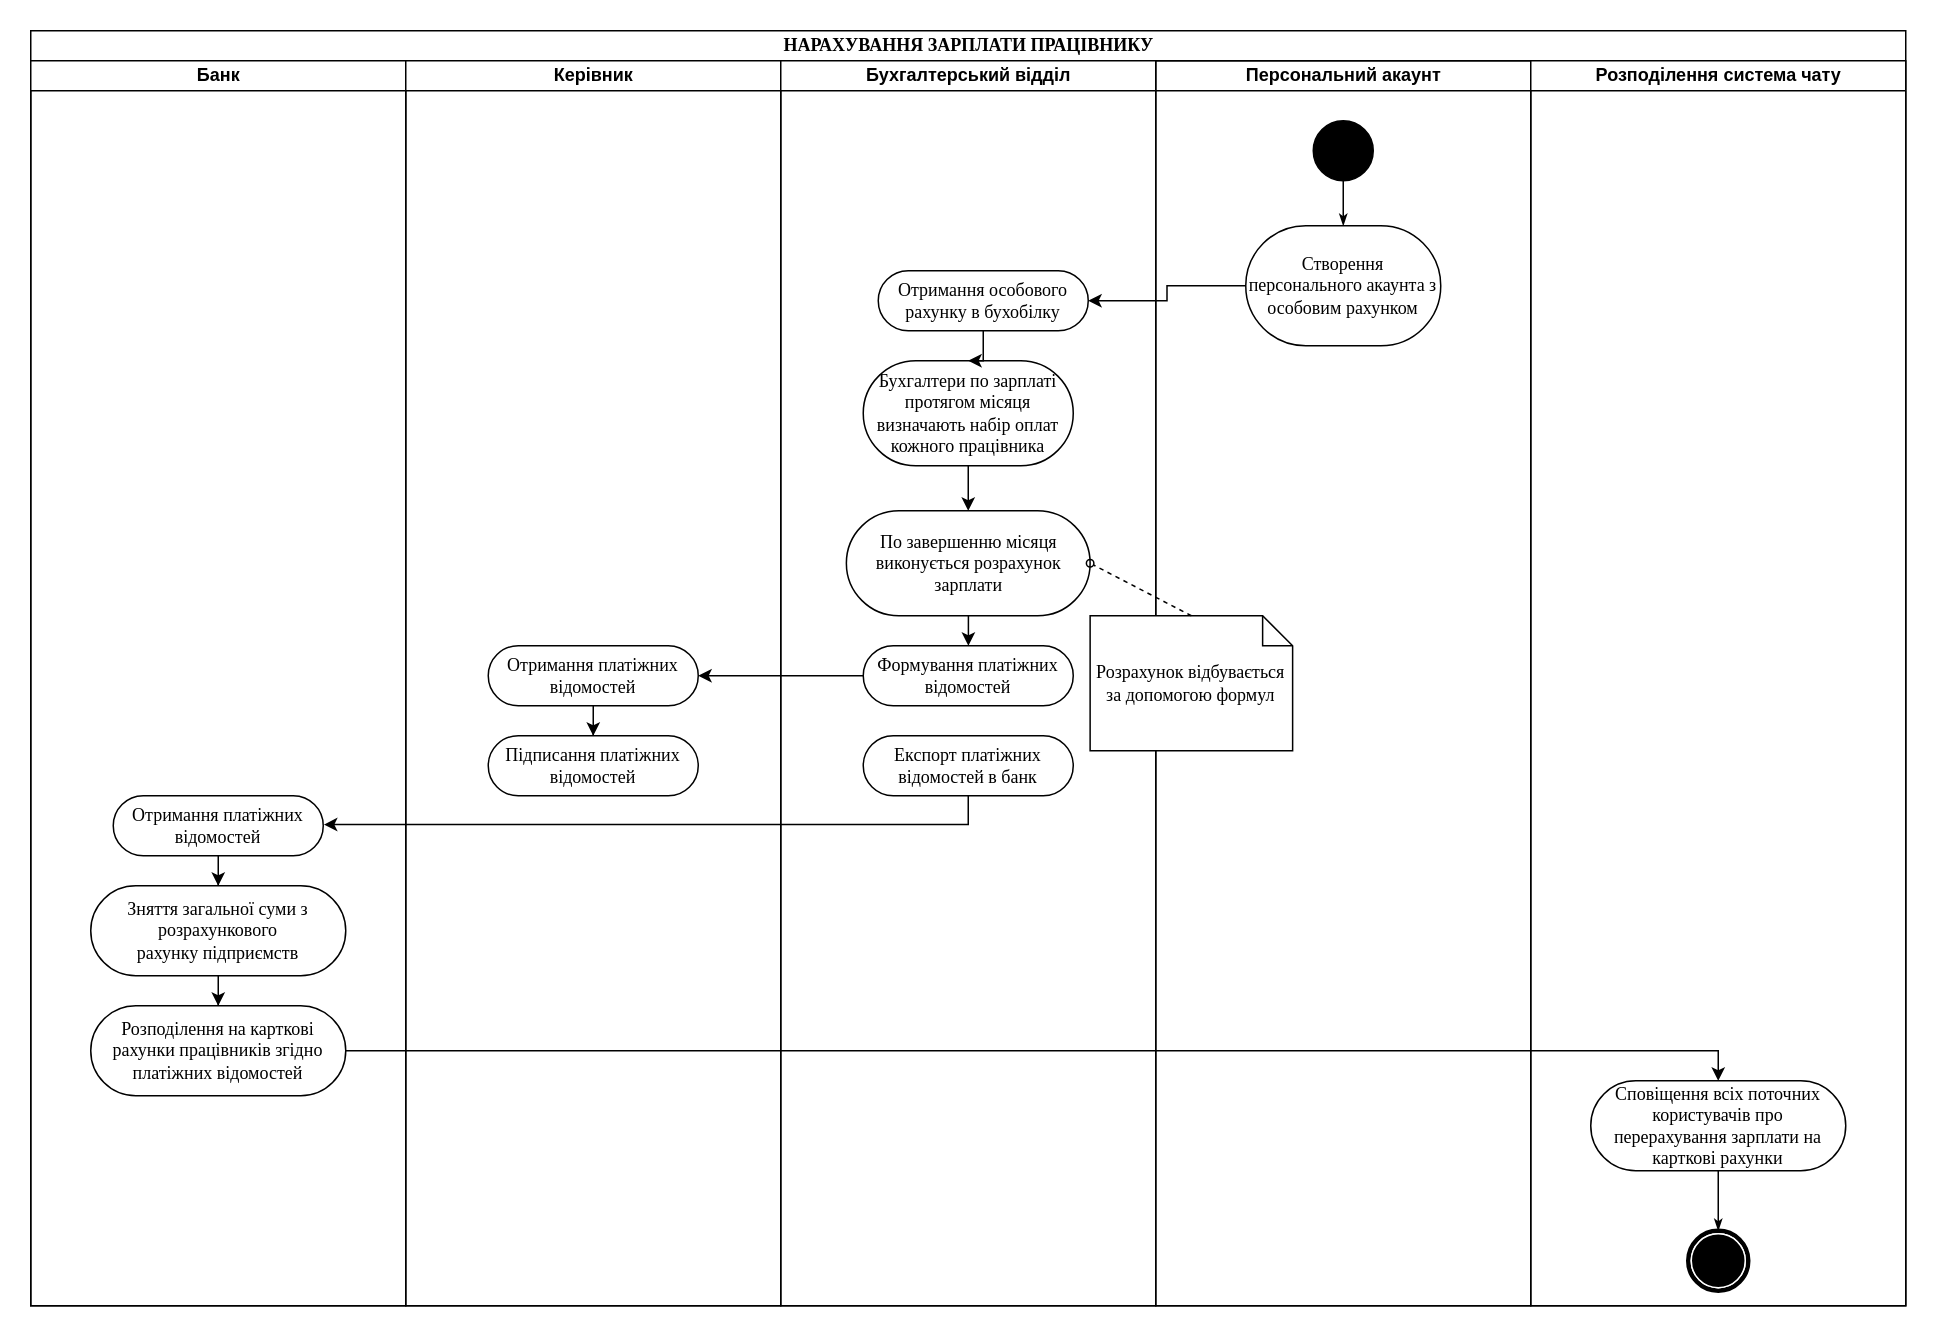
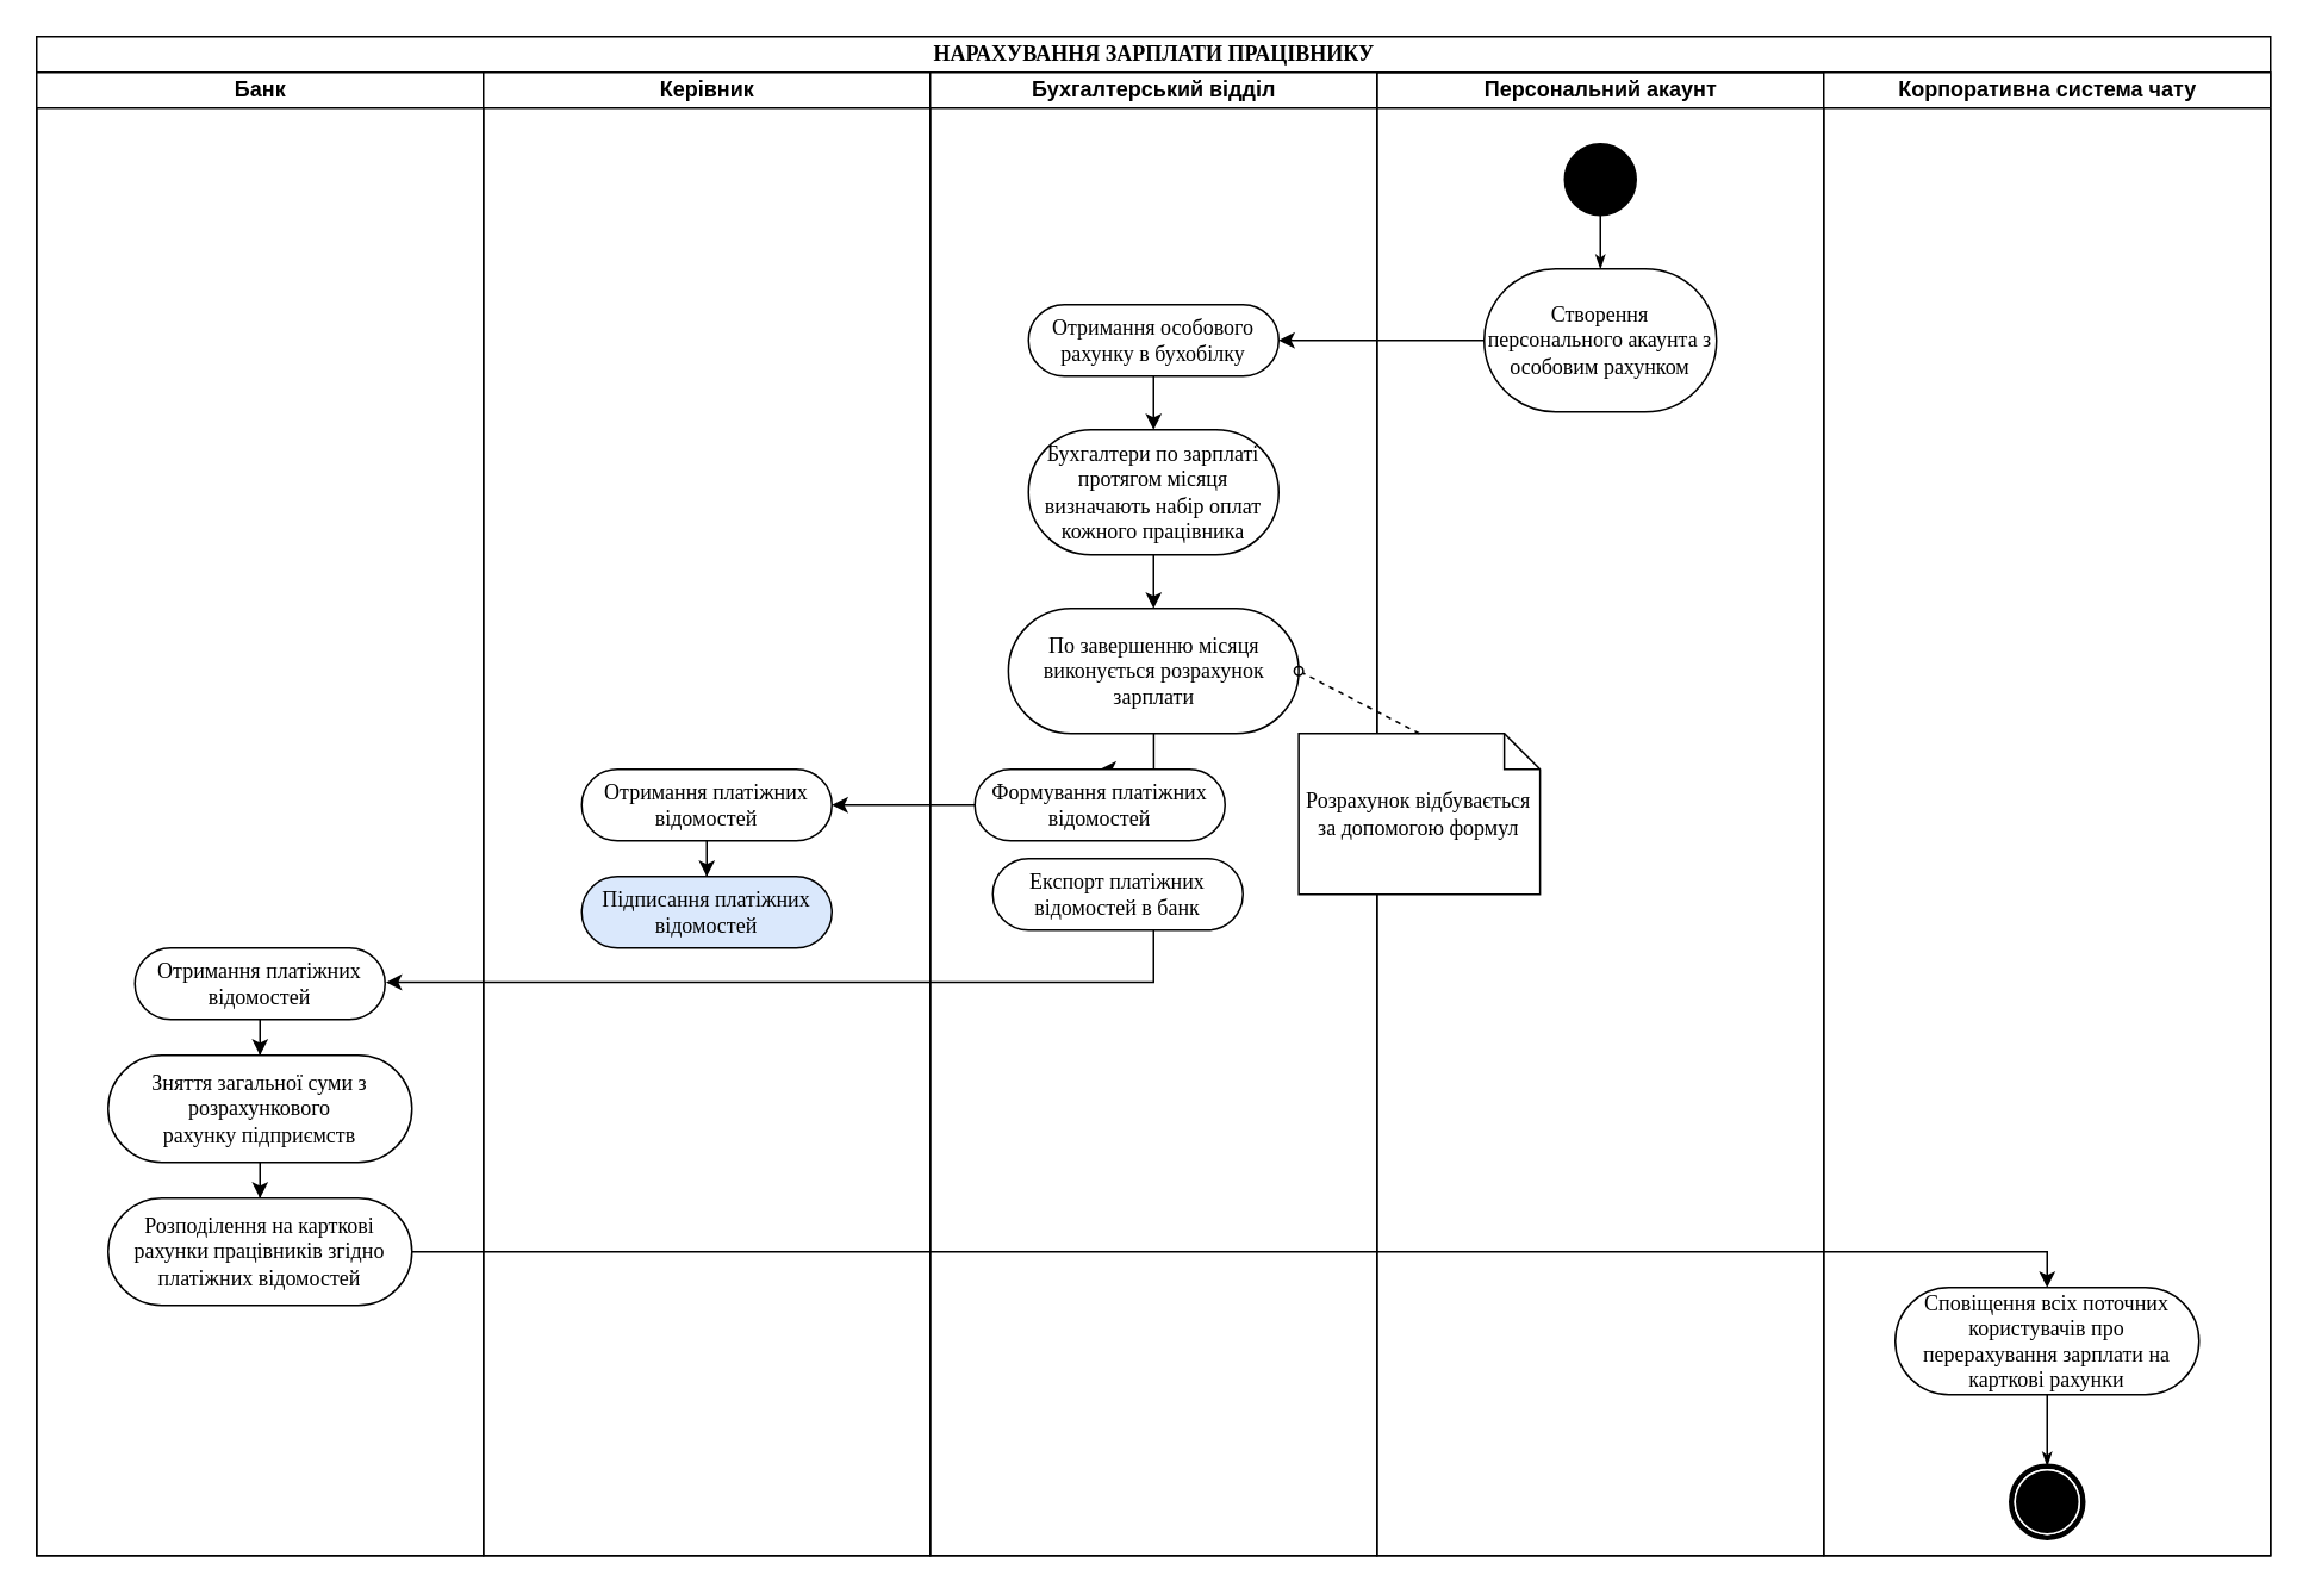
- <mxCell id="31" value="Розподілення система чату" style="swimlane;html=1;startSize=20;" vertex="1" parent="1"><mxGeometry x="1020" y="40" width="250" height="830" as="geometry" /></mxCell>
+ <mxCell id="31" value="Корпоративна система чату" style="swimlane;html=1;startSize=20;" vertex="1" parent="1"><mxGeometry x="1020" y="40" width="250" height="830" as="geometry" /></mxCell>
- <mxCell id="24" value="Отримання особового рахунку в бухобілку" style="rounded=1;whiteSpace=wrap;html=1;shadow=0;comic=0;labelBackgroundColor=none;strokeWidth=1;fontFamily=Verdana;fontSize=12;align=center;arcSize=50;" vertex="1" parent="17"><mxGeometry x="65" y="140" width="140" height="40" as="geometry" /></mxCell>
+ <mxCell id="24" value="Отримання особового рахунку в бухобілку" style="rounded=1;whiteSpace=wrap;html=1;shadow=0;comic=0;labelBackgroundColor=none;strokeWidth=1;fontFamily=Verdana;fontSize=12;align=center;arcSize=50;" vertex="1" parent="17"><mxGeometry x="55" y="130" width="140" height="40" as="geometry" /></mxCell>
- <mxCell id="25" value="Формування платіжних відомостей" style="rounded=1;whiteSpace=wrap;html=1;shadow=0;comic=0;labelBackgroundColor=none;strokeWidth=1;fontFamily=Verdana;fontSize=12;align=center;arcSize=50;" vertex="1" parent="17"><mxGeometry x="55" y="390" width="140" height="40" as="geometry" /></mxCell>
+ <mxCell id="25" value="Формування платіжних відомостей" style="rounded=1;whiteSpace=wrap;html=1;shadow=0;comic=0;labelBackgroundColor=none;strokeWidth=1;fontFamily=Verdana;fontSize=12;align=center;arcSize=50;" vertex="1" parent="17"><mxGeometry x="25" y="390" width="140" height="40" as="geometry" /></mxCell>
- <mxCell id="16" value="Підписання платіжних відомостей" style="rounded=1;whiteSpace=wrap;html=1;shadow=0;comic=0;labelBackgroundColor=none;strokeWidth=1;fontFamily=Verdana;fontSize=12;align=center;arcSize=50;" vertex="1" parent="13"><mxGeometry x="55" y="450" width="140" height="40" as="geometry" /></mxCell>
+ <mxCell id="16" value="Підписання платіжних відомостей" style="rounded=1;whiteSpace=wrap;html=1;shadow=0;comic=0;labelBackgroundColor=none;strokeWidth=1;fontFamily=Verdana;fontSize=12;align=center;arcSize=50;fillColor=#dae8fc;" vertex="1" parent="13"><mxGeometry x="55" y="450" width="140" height="40" as="geometry" /></mxCell>
- <mxCell id="27" value="Експорт платіжних відомостей в банк" style="rounded=1;whiteSpace=wrap;html=1;shadow=0;comic=0;labelBackgroundColor=none;strokeWidth=1;fontFamily=Verdana;fontSize=12;align=center;arcSize=50;" vertex="1" parent="17"><mxGeometry x="55" y="450" width="140" height="40" as="geometry" /></mxCell>
+ <mxCell id="27" value="Експорт платіжних відомостей в банк" style="rounded=1;whiteSpace=wrap;html=1;shadow=0;comic=0;labelBackgroundColor=none;strokeWidth=1;fontFamily=Verdana;fontSize=12;align=center;arcSize=50;" vertex="1" parent="17"><mxGeometry x="35" y="440" width="140" height="40" as="geometry" /></mxCell>
